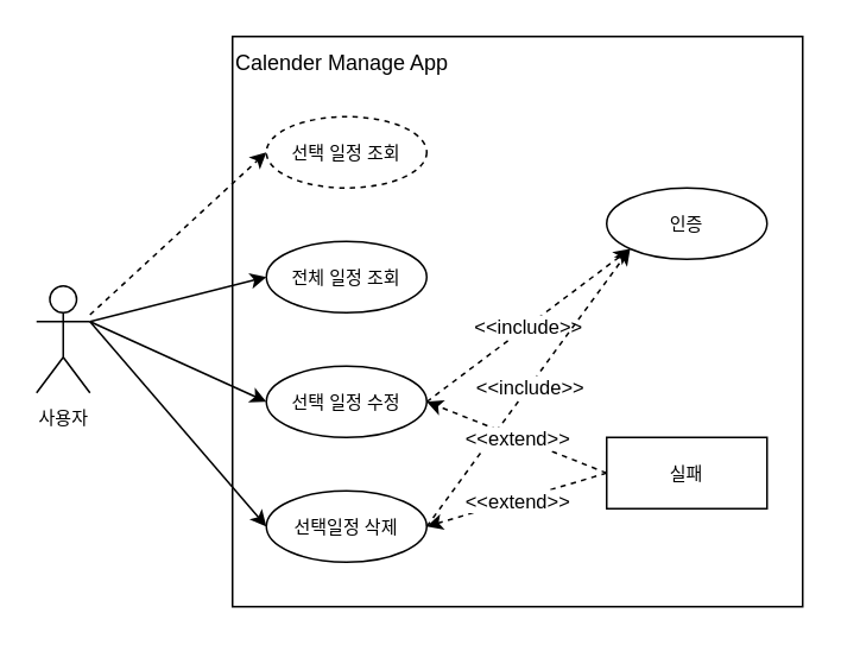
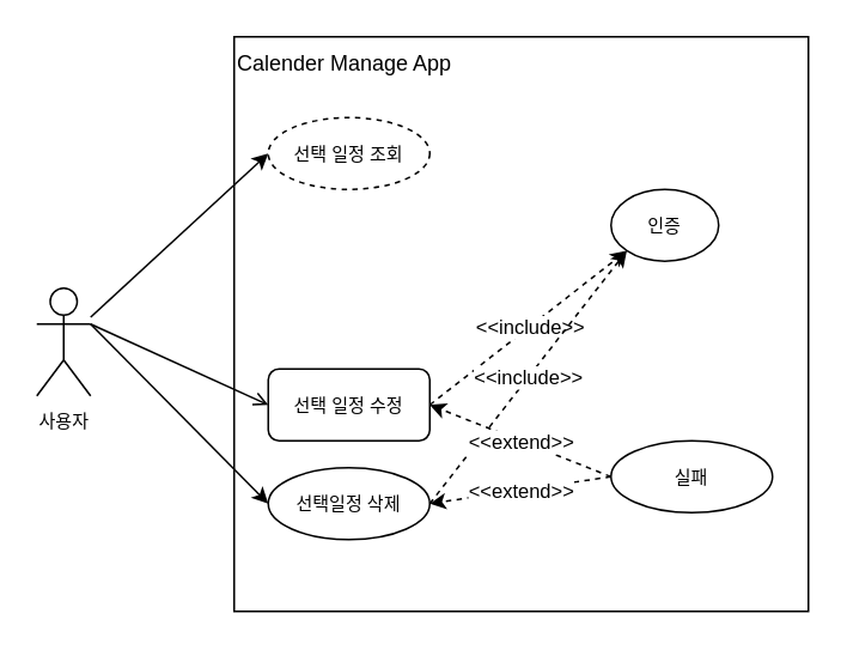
- <mxCell id="8" value="&lt;font style=&quot;font-size: 10px;&quot;&gt;인증&lt;/font&gt;" style="ellipse;whiteSpace=wrap;html=1;fillColor=none;" vertex="1" parent="1"><mxGeometry x="340" y="105" width="90" height="40" as="geometry" /></mxCell>
+ <mxCell id="8" value="&lt;font style=&quot;font-size: 10px;&quot;&gt;인증&lt;/font&gt;" style="ellipse;whiteSpace=wrap;html=1;fillColor=none;" vertex="1" parent="1"><mxGeometry x="340" y="105" width="60" height="40" as="geometry" /></mxCell>
- <mxCell id="10" value="" style="endArrow=classic;html=1;rounded=0;entryX=0;entryY=0.5;entryDx=0;entryDy=0;dashed=1;" edge="1" parent="1" source="2" target="4"><mxGeometry width="50" height="50" relative="1" as="geometry"><mxPoint x="120" y="130" as="sourcePoint" /><mxPoint x="170" y="80" as="targetPoint" /></mxGeometry></mxCell>
+ <mxCell id="10" value="" style="endArrow=classic;html=1;rounded=0;entryX=0;entryY=0.5;entryDx=0;entryDy=0;" edge="1" parent="1" source="2" target="4"><mxGeometry width="50" height="50" relative="1" as="geometry"><mxPoint x="120" y="130" as="sourcePoint" /><mxPoint x="170" y="80" as="targetPoint" /></mxGeometry></mxCell>
- <mxCell id="5" value="&lt;font style=&quot;font-size: 10px;&quot;&gt;전체 일정 조회&lt;/font&gt;" style="ellipse;whiteSpace=wrap;html=1;fillColor=none;" vertex="1" parent="1"><mxGeometry x="149" y="135" width="90" height="40" as="geometry" /></mxCell>
- <mxCell id="11" value="" style="endArrow=classic;html=1;rounded=0;entryX=0;entryY=0.5;entryDx=0;entryDy=0;exitX=1;exitY=0.333;exitDx=0;exitDy=0;exitPerimeter=0;" edge="1" parent="1" source="2" target="5"><mxGeometry width="50" height="50" relative="1" as="geometry"><mxPoint x="80" y="150" as="sourcePoint" /><mxPoint x="180" y="90" as="targetPoint" /></mxGeometry></mxCell>
- <mxCell id="12" value="" style="endArrow=classic;html=1;rounded=0;entryX=0;entryY=0.5;entryDx=0;entryDy=0;exitX=1;exitY=0.333;exitDx=0;exitDy=0;exitPerimeter=0;" edge="1" parent="1" source="2" target="6"><mxGeometry width="50" height="50" relative="1" as="geometry"><mxPoint x="100" y="169" as="sourcePoint" /><mxPoint x="190" y="100" as="targetPoint" /></mxGeometry></mxCell>
+ <mxCell id="12" value="" style="endArrow=open;html=1;rounded=0;entryX=0;entryY=0.5;entryDx=0;entryDy=0;exitX=1;exitY=0.333;exitDx=0;exitDy=0;exitPerimeter=0;" edge="1" parent="1" source="2" target="6"><mxGeometry width="50" height="50" relative="1" as="geometry"><mxPoint x="100" y="169" as="sourcePoint" /><mxPoint x="190" y="100" as="targetPoint" /></mxGeometry></mxCell>
- <mxCell id="6" value="&lt;font style=&quot;font-size: 10px;&quot;&gt;선택 일정 수정&lt;/font&gt;" style="ellipse;whiteSpace=wrap;html=1;fillColor=none;" vertex="1" parent="1"><mxGeometry x="149" y="205" width="90" height="40" as="geometry" /></mxCell>
+ <mxCell id="6" value="&lt;font style=&quot;font-size: 10px;&quot;&gt;선택 일정 수정&lt;/font&gt;" style="whiteSpace=wrap;html=1;fillColor=none;rounded=1;" vertex="1" parent="1"><mxGeometry x="149" y="205" width="90" height="40" as="geometry" /></mxCell>
- <mxCell id="9" value="&lt;font style=&quot;font-size: 10px;&quot;&gt;실패&lt;/font&gt;" style="whiteSpace=wrap;html=1;fillColor=none;rounded=0;" vertex="1" parent="1"><mxGeometry x="340" y="245" width="90" height="40" as="geometry" /></mxCell>
+ <mxCell id="9" value="&lt;font style=&quot;font-size: 10px;&quot;&gt;실패&lt;/font&gt;" style="ellipse;whiteSpace=wrap;html=1;fillColor=none;" vertex="1" parent="1"><mxGeometry x="340" y="245" width="90" height="40" as="geometry" /></mxCell>
- <mxCell id="7" value="&lt;font style=&quot;font-size: 10px;&quot;&gt;선택일정 삭제&lt;/font&gt;" style="ellipse;whiteSpace=wrap;html=1;fillColor=none;" vertex="1" parent="1"><mxGeometry x="149" y="275" width="90" height="40" as="geometry" /></mxCell>
+ <mxCell id="7" value="&lt;font style=&quot;font-size: 10px;&quot;&gt;선택일정 삭제&lt;/font&gt;" style="ellipse;whiteSpace=wrap;html=1;fillColor=none;" vertex="1" parent="1"><mxGeometry x="149" y="260" width="90" height="40" as="geometry" /></mxCell>
